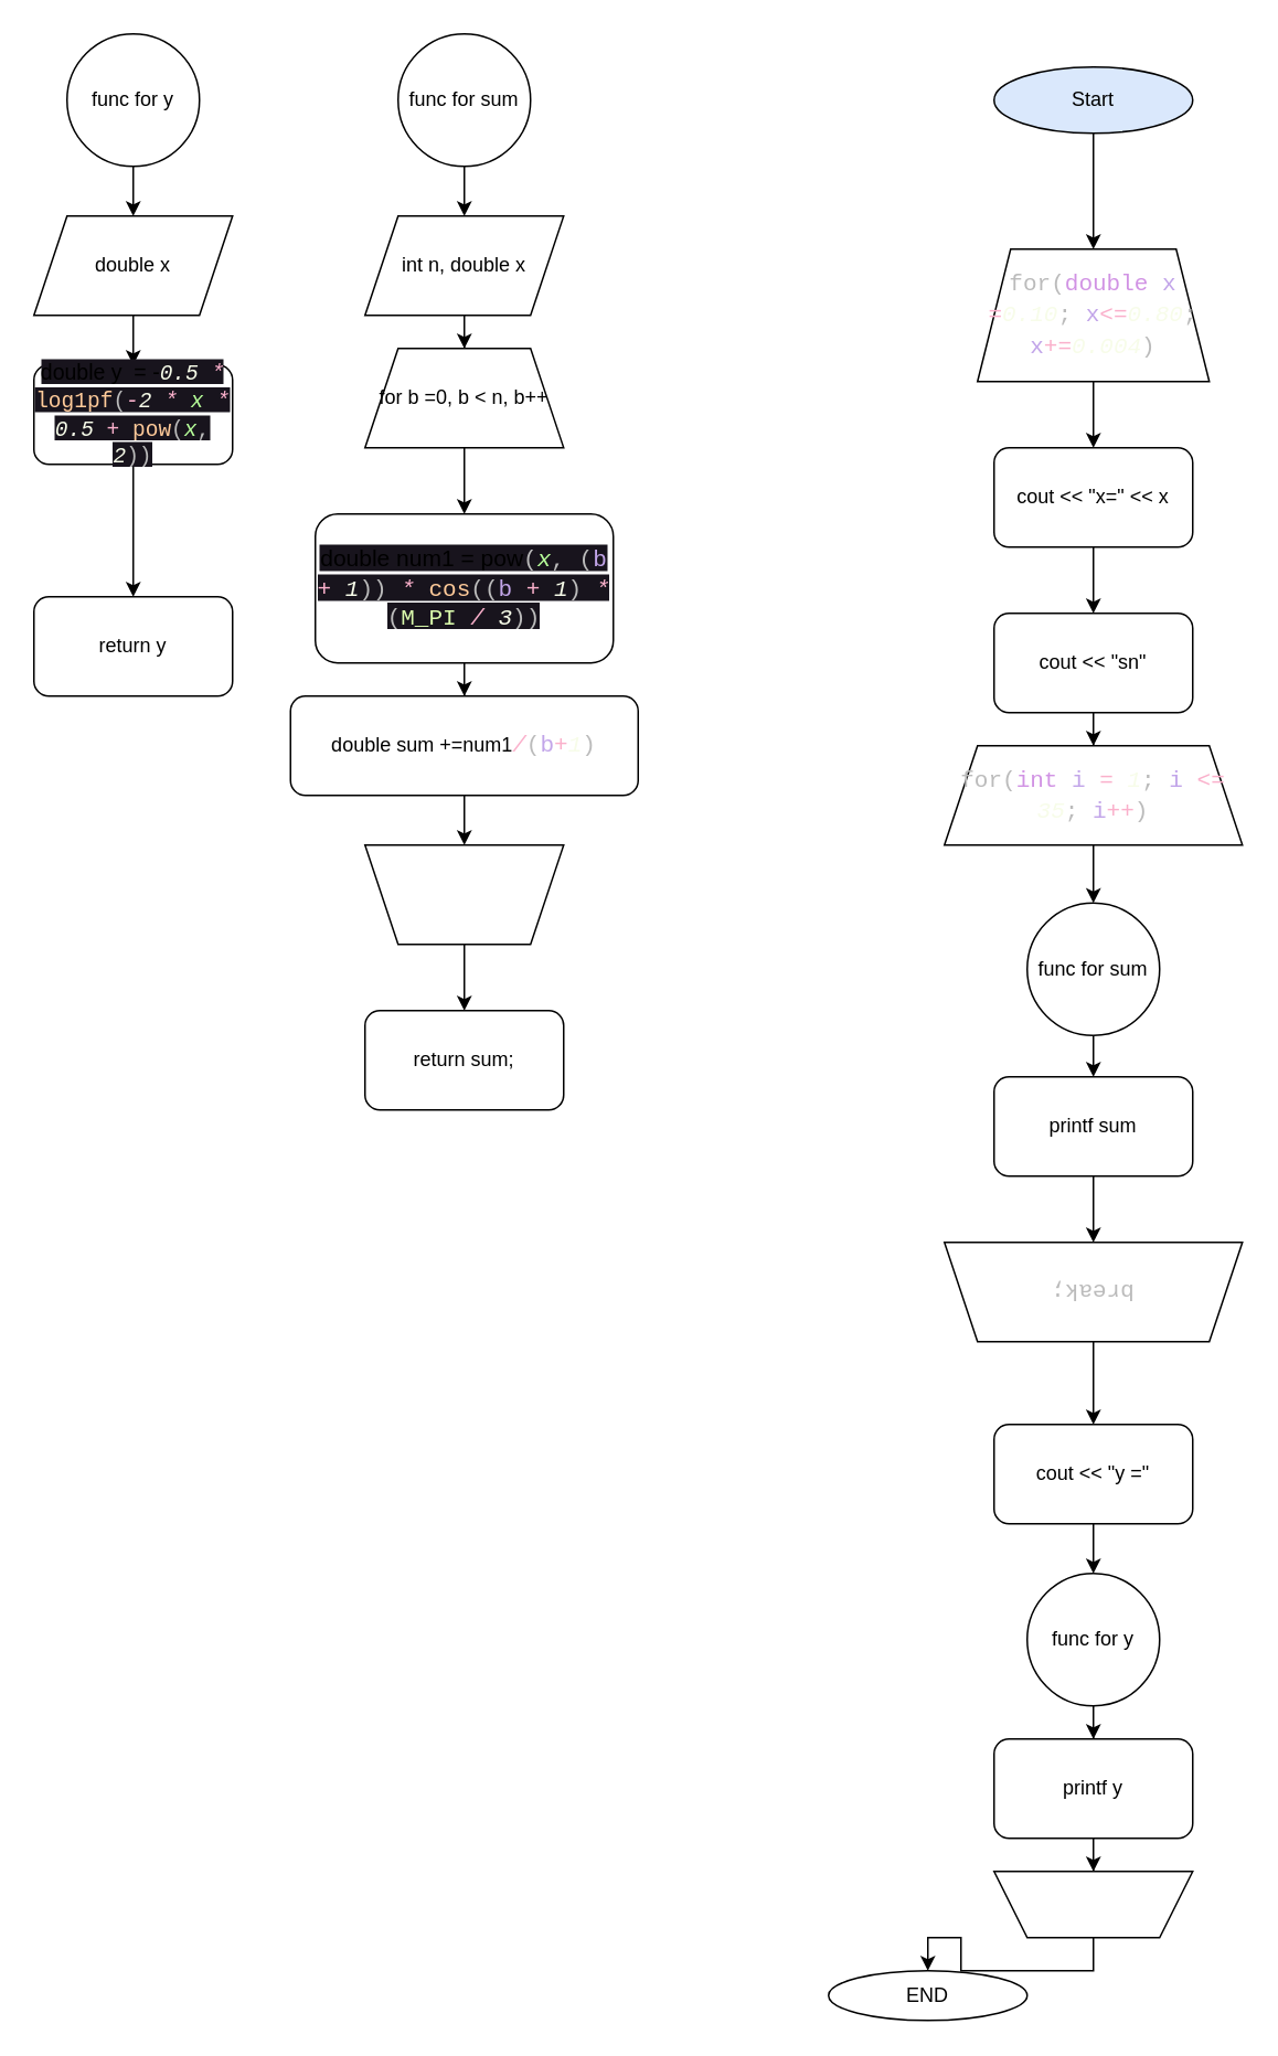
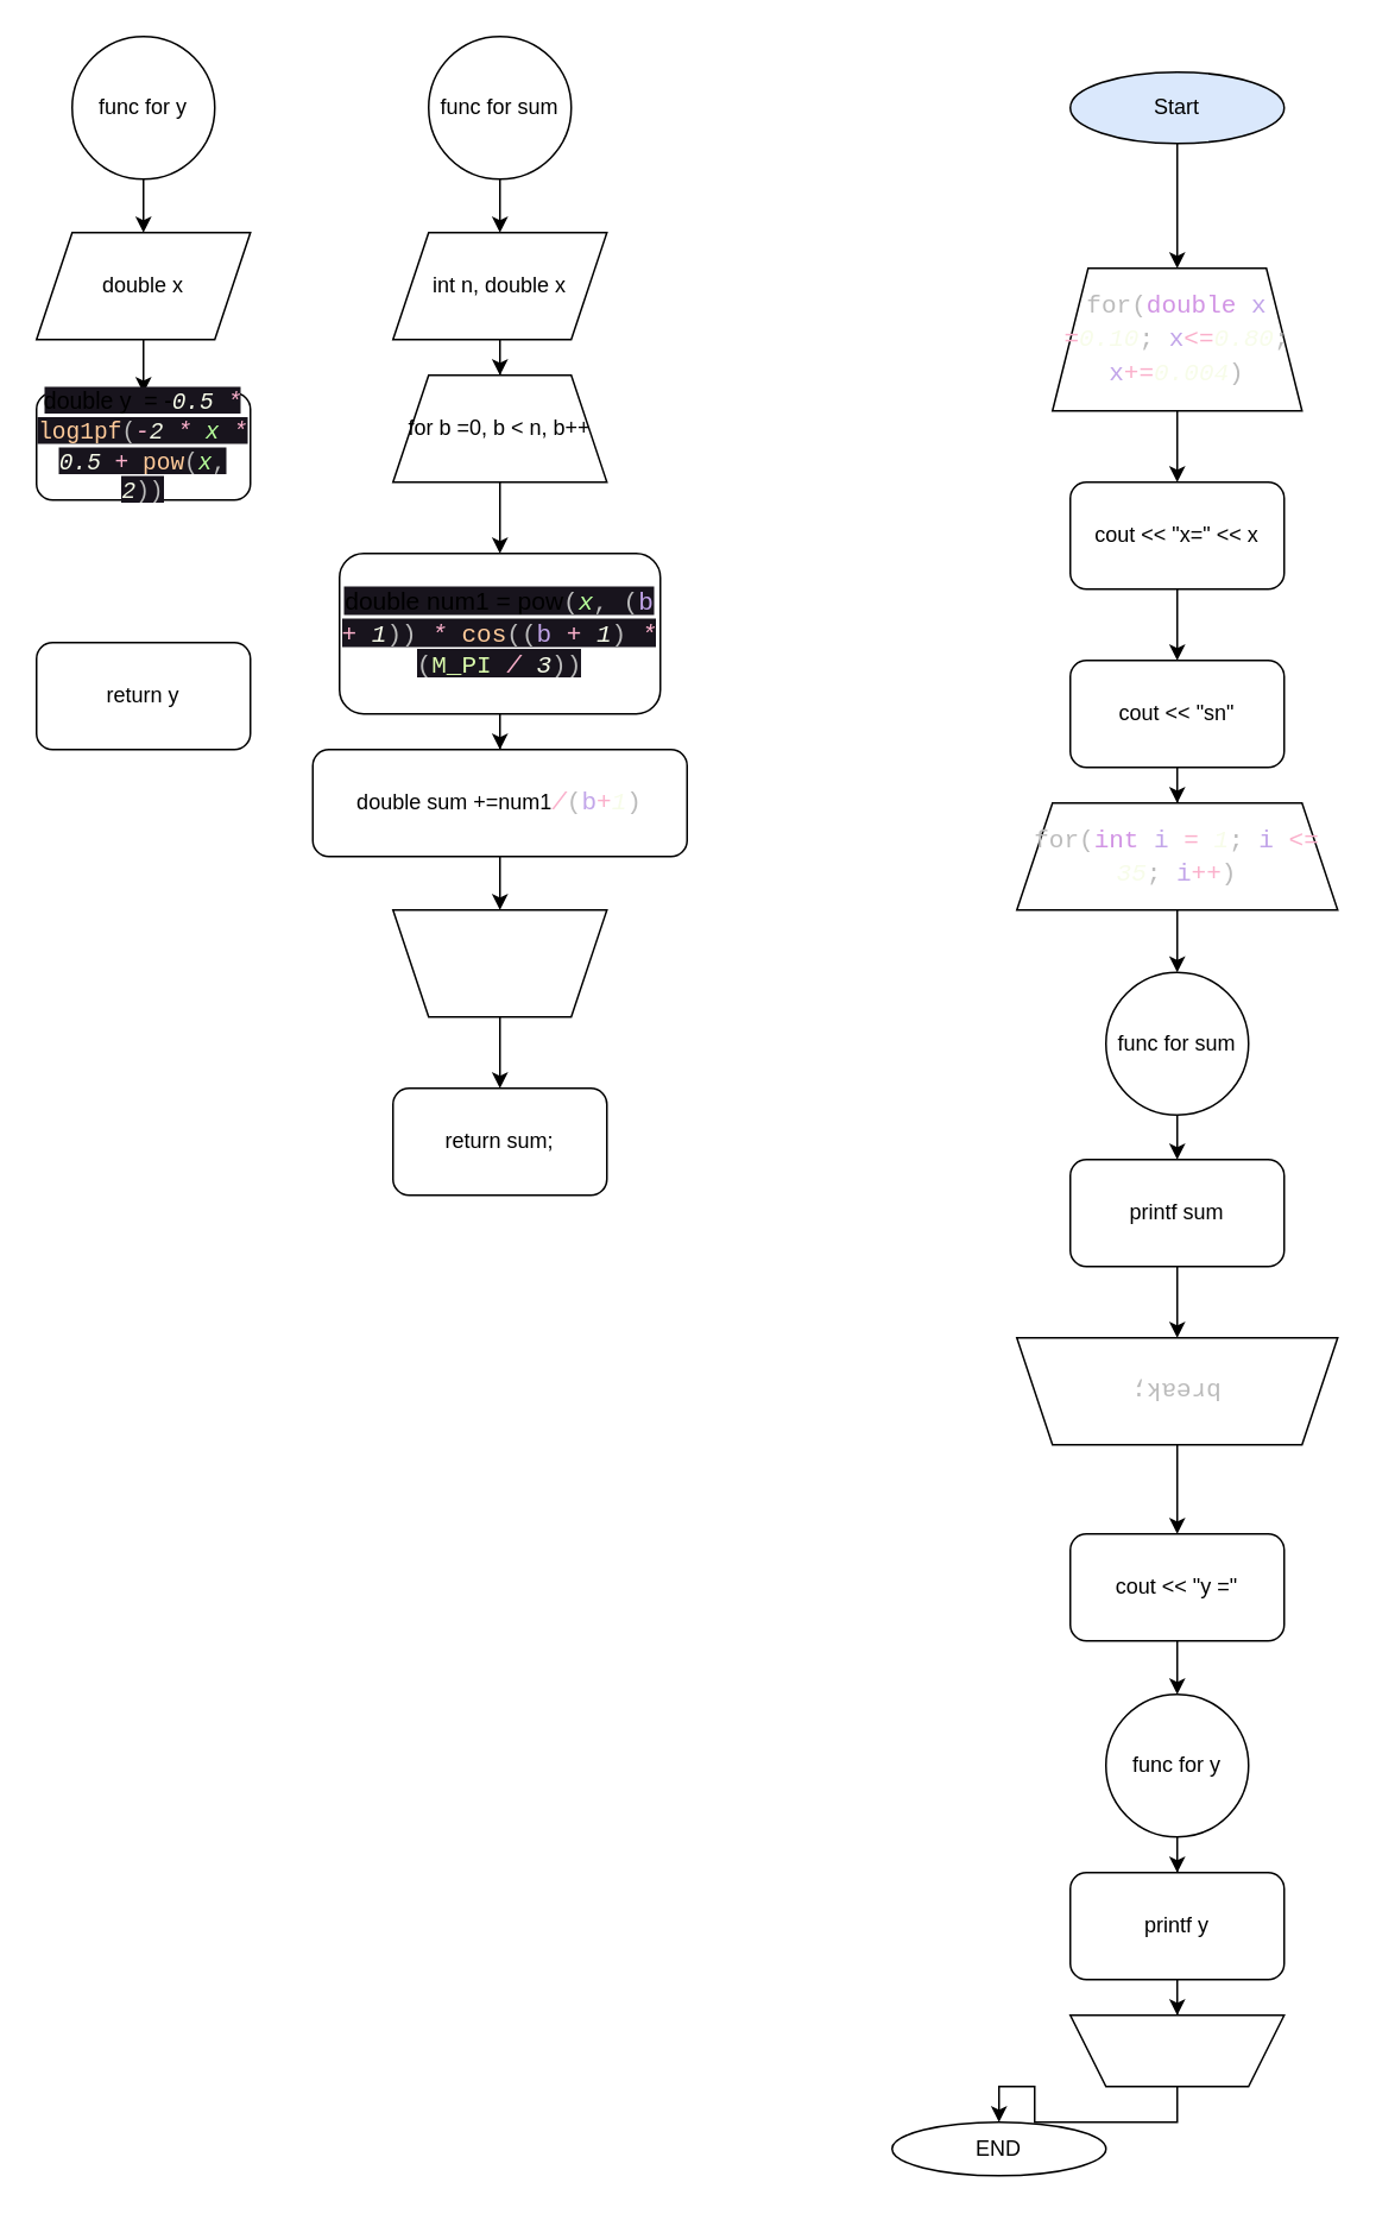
- <mxCell id="6" value="" style="edgeStyle=orthogonalEdgeStyle;rounded=0;orthogonalLoop=1;jettySize=auto;html=1;" parent="1" source="7" target="8" edge="1"><mxGeometry relative="1" as="geometry" /></mxCell>
